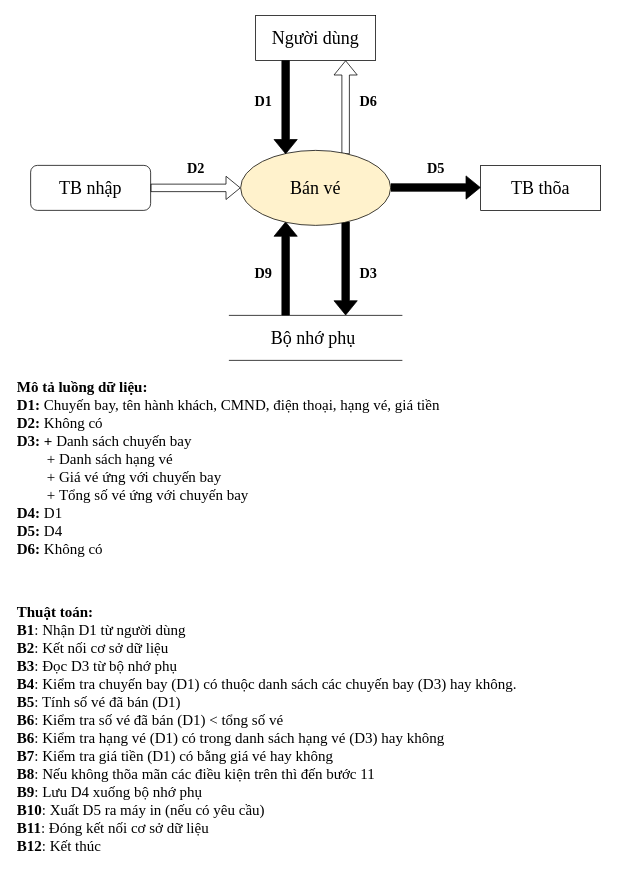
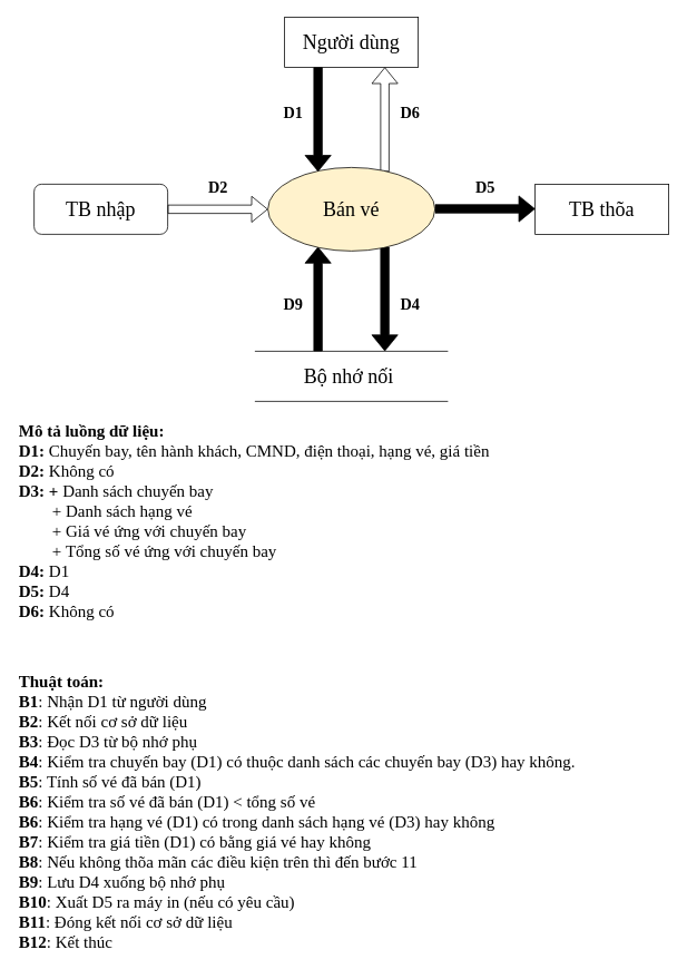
- <mxCell id="16" value="D3" style="text;html=1;align=center;verticalAlign=middle;resizable=0;points=[];autosize=1;strokeColor=none;fillColor=none;fontSize=19;fontStyle=1;fontFamily=Times New Roman;" parent="1" vertex="1"><mxGeometry x="465" y="345" width="50" height="40" as="geometry" /></mxCell>
+ <mxCell id="16" value="D4" style="text;html=1;align=center;verticalAlign=middle;resizable=0;points=[];autosize=1;strokeColor=none;fillColor=none;fontSize=19;fontStyle=1;fontFamily=Times New Roman;" parent="1" vertex="1"><mxGeometry x="465" y="345" width="50" height="40" as="geometry" /></mxCell>
- <mxCell id="6" value="Bộ nhớ phụ&amp;nbsp;" style="shape=partialRectangle;whiteSpace=wrap;html=1;left=0;right=0;fillColor=none;fontFamily=Times New Roman;fontSize=24;" parent="1" vertex="1"><mxGeometry x="305" y="420" width="230" height="60" as="geometry" /></mxCell>
+ <mxCell id="6" value="Bộ nhớ nối&amp;nbsp;" style="shape=partialRectangle;whiteSpace=wrap;html=1;left=0;right=0;fillColor=none;fontFamily=Times New Roman;fontSize=24;" parent="1" vertex="1"><mxGeometry x="305" y="420" width="230" height="60" as="geometry" /></mxCell>
